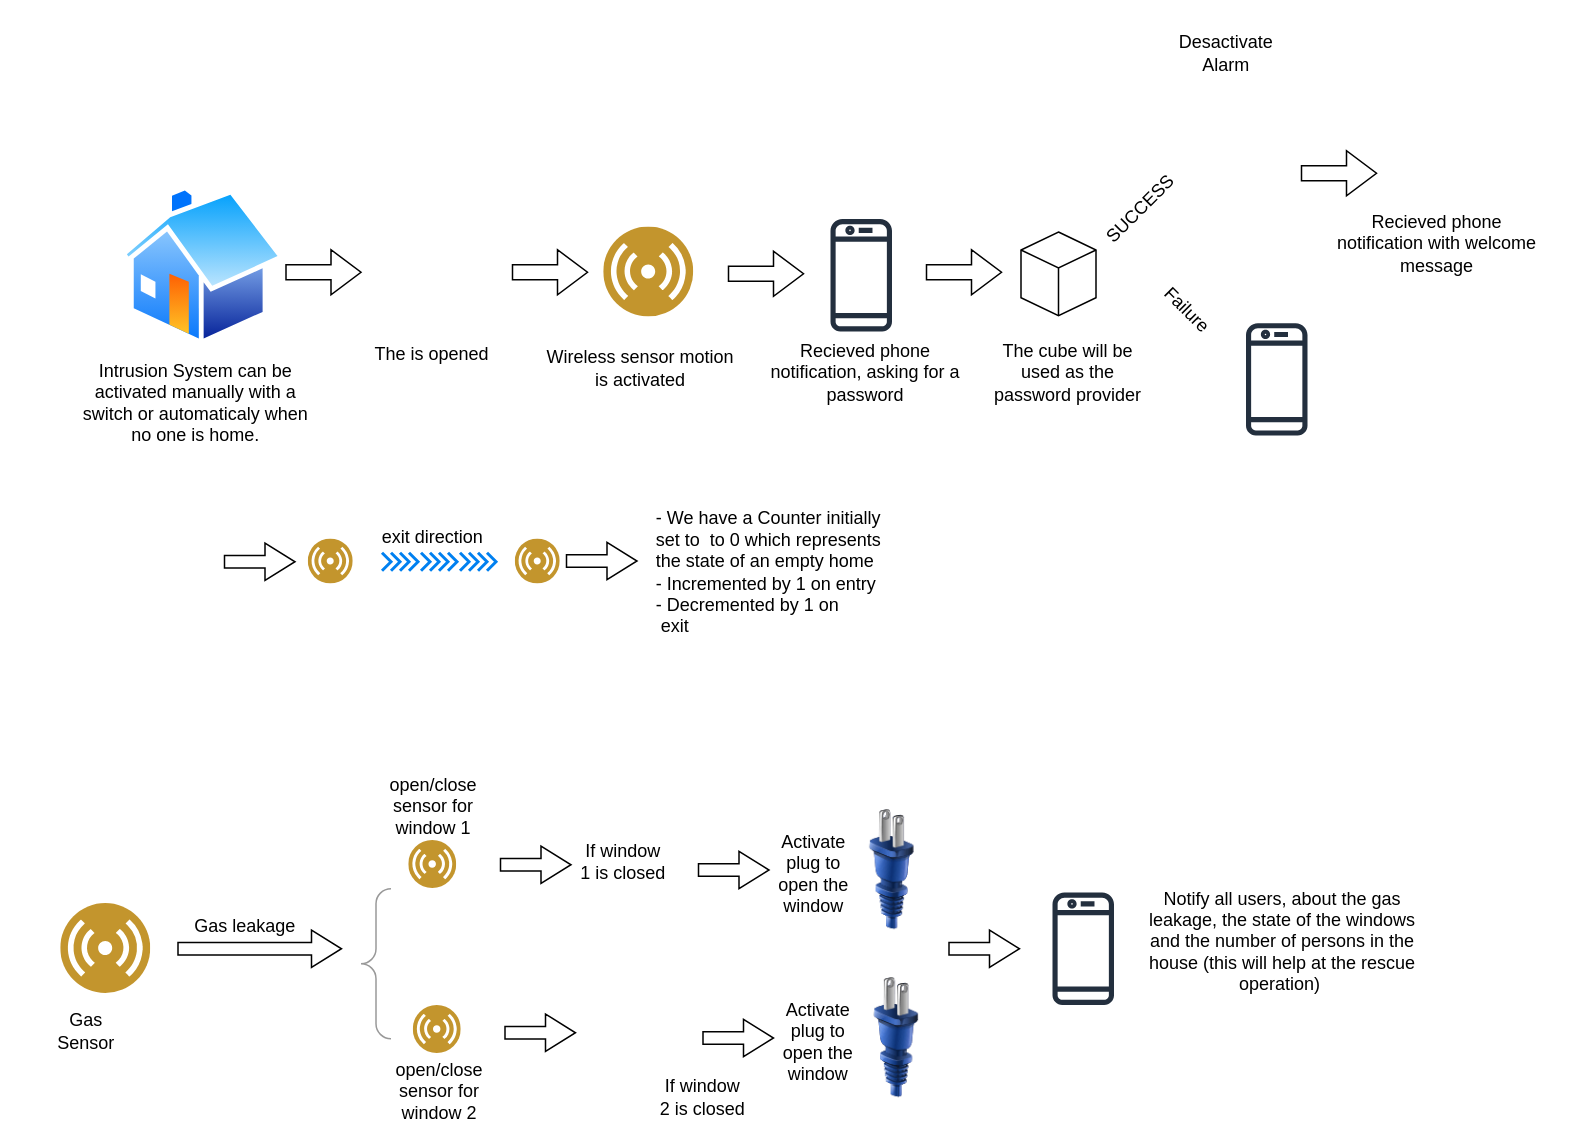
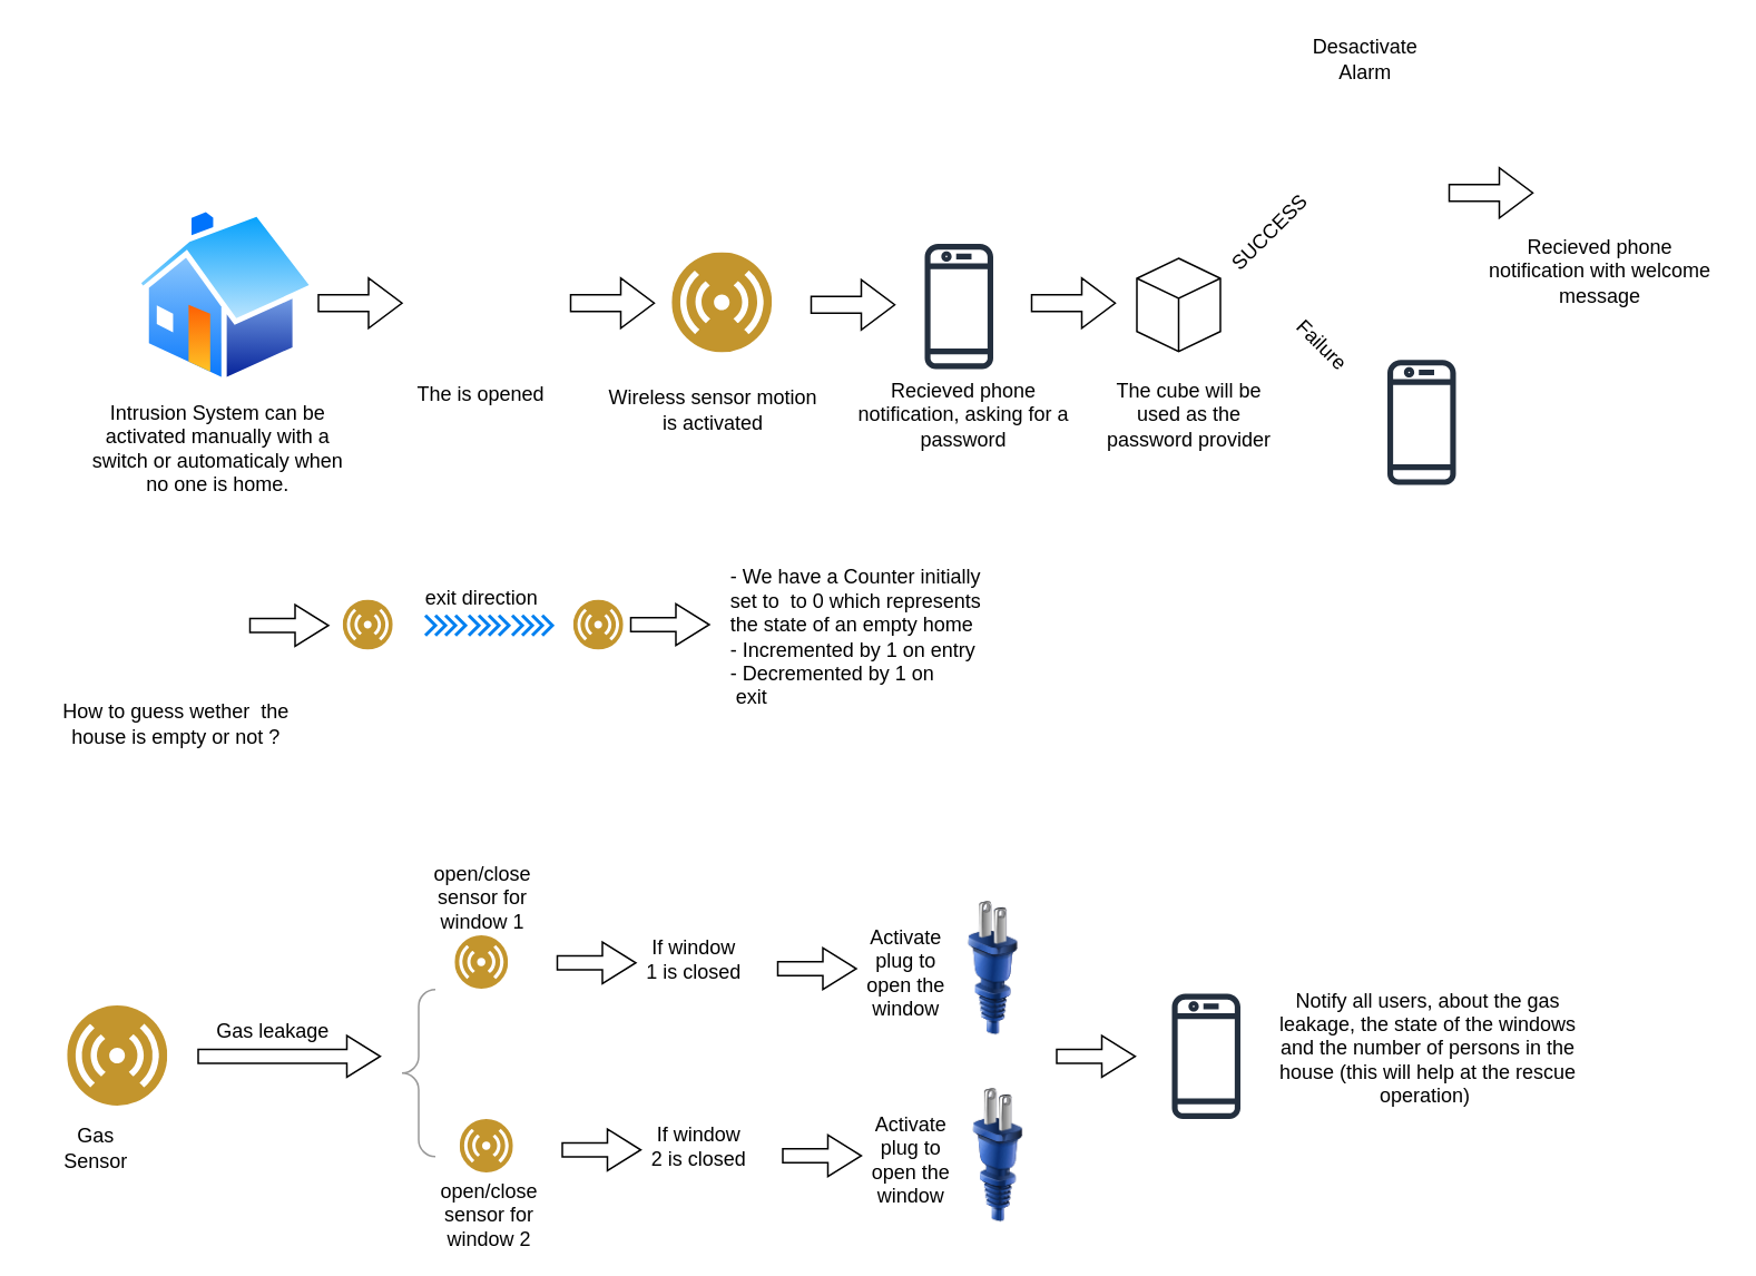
+ <mxCell id="27" value="How to guess wether&amp;nbsp; the house is empty or not ?" style="text;html=1;strokeColor=none;fillColor=none;align=center;verticalAlign=middle;whiteSpace=wrap;rounded=0;" vertex="1" parent="1"><mxGeometry x="20" y="403" width="170" height="60" as="geometry" /></mxCell>
- <mxCell id="60" value="If window 2 is closed" style="text;html=1;strokeColor=none;fillColor=none;align=center;verticalAlign=middle;whiteSpace=wrap;rounded=0;" vertex="1" parent="1"><mxGeometry x="438" y="715.5" width="60" height="30" as="geometry" /></mxCell>
+ <mxCell id="60" value="If window 2 is closed" style="text;html=1;strokeColor=none;fillColor=none;align=center;verticalAlign=middle;whiteSpace=wrap;rounded=0;" vertex="1" parent="1"><mxGeometry x="388" y="670.5" width="60" height="30" as="geometry" /></mxCell>
